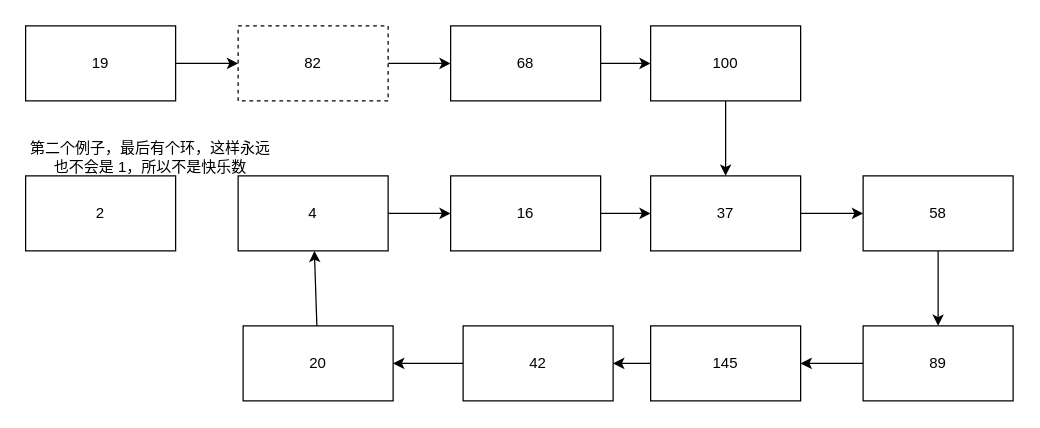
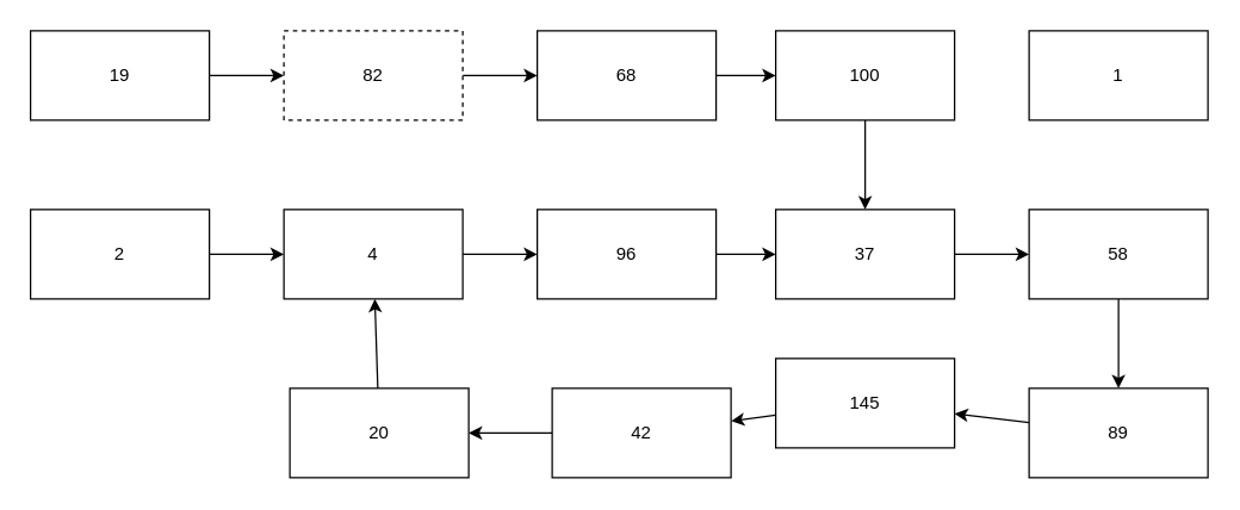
+ <mxCell id="10" value="1" style="rounded=0;whiteSpace=wrap;html=1;" vertex="1" parent="1"><mxGeometry x="690" y="20" width="120" height="60" as="geometry" /></mxCell>
- <mxCell id="29" value="第二个例子，最后有个环，这样永远也不会是 1，所以不是快乐数" style="text;html=1;strokeColor=none;fillColor=none;align=center;verticalAlign=middle;whiteSpace=wrap;rounded=0;" vertex="1" parent="1"><mxGeometry x="20" y="110" width="200" height="30" as="geometry" /></mxCell>
+ <mxCell id="11" value="" style="edgeStyle=none;html=1;" edge="1" parent="1" source="12" target="14"><mxGeometry relative="1" as="geometry" /></mxCell>
- <mxCell id="16" value="16" style="rounded=0;whiteSpace=wrap;html=1;" vertex="1" parent="1"><mxGeometry x="360" y="140" width="120" height="60" as="geometry" /></mxCell>
+ <mxCell id="16" value="96" style="rounded=0;whiteSpace=wrap;html=1;" vertex="1" parent="1"><mxGeometry x="360" y="140" width="120" height="60" as="geometry" /></mxCell>
- <mxCell id="24" value="145" style="rounded=0;whiteSpace=wrap;html=1;" vertex="1" parent="1"><mxGeometry x="520" y="260" width="120" height="60" as="geometry" /></mxCell>
+ <mxCell id="24" value="145" style="rounded=0;whiteSpace=wrap;html=1;" vertex="1" parent="1"><mxGeometry x="520" y="240" width="120" height="60" as="geometry" /></mxCell>
